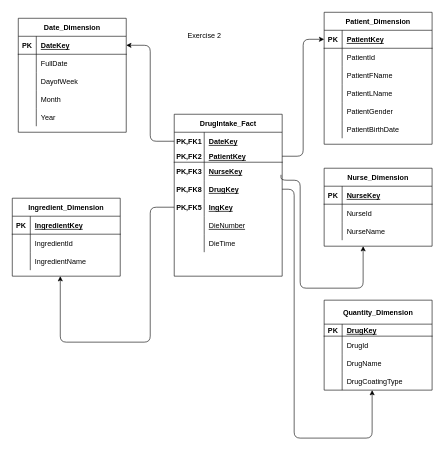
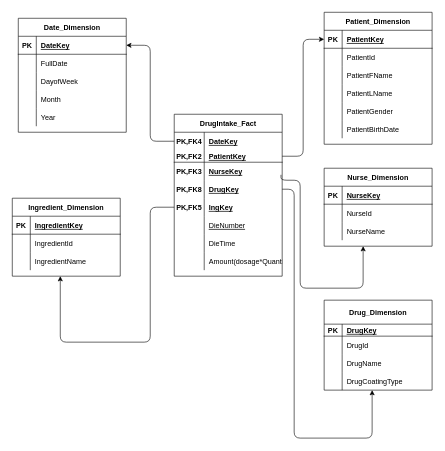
- <mxCell id="80" value="Exercise 2" style="text;html=1;align=center;verticalAlign=middle;resizable=0;points=[];autosize=1;" parent="1" vertex="1"><mxGeometry x="305" y="50" width="70" height="20" as="geometry" /></mxCell>
- <mxCell id="4" value="PK,FK1" style="shape=partialRectangle;connectable=0;fillColor=none;top=0;left=0;bottom=0;right=0;fontStyle=1;overflow=hidden;" parent="3" vertex="1"><mxGeometry width="50" height="30" as="geometry" /></mxCell>
+ <mxCell id="4" value="PK,FK4" style="shape=partialRectangle;connectable=0;fillColor=none;top=0;left=0;bottom=0;right=0;fontStyle=1;overflow=hidden;" parent="3" vertex="1"><mxGeometry width="50" height="30" as="geometry" /></mxCell>
+ <mxCell id="26" value="Amount(dosage*Quantity)" style="shape=partialRectangle;connectable=0;fillColor=none;top=0;left=0;bottom=0;right=0;align=left;spacingLeft=6;overflow=hidden;" parent="24" vertex="1"><mxGeometry x="50" width="130" height="30" as="geometry" /></mxCell>
- <mxCell id="62" value="Quantity_Dimension" style="shape=table;startSize=40;container=1;collapsible=1;childLayout=tableLayout;fixedRows=1;rowLines=0;fontStyle=1;align=center;resizeLast=1;" parent="1" vertex="1"><mxGeometry x="540" y="500" width="180" height="150" as="geometry" /></mxCell>
+ <mxCell id="62" value="Drug_Dimension" style="shape=table;startSize=40;container=1;collapsible=1;childLayout=tableLayout;fixedRows=1;rowLines=0;fontStyle=1;align=center;resizeLast=1;" parent="1" vertex="1"><mxGeometry x="540" y="500" width="180" height="150" as="geometry" /></mxCell>
